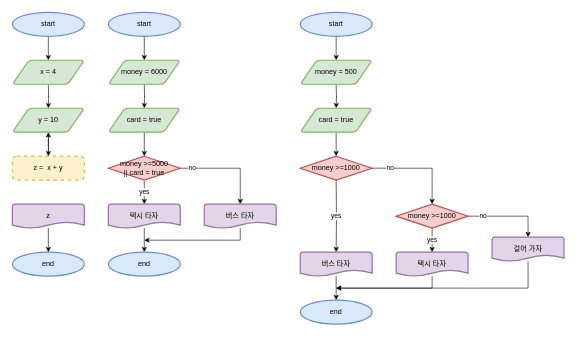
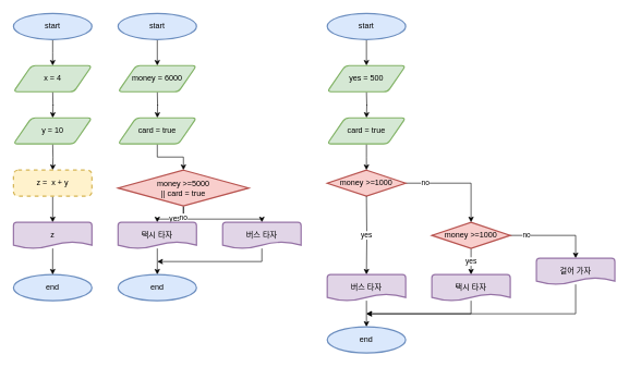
- <mxCell id="30" value="money = 500" style="shape=parallelogram;html=1;strokeWidth=2;perimeter=parallelogramPerimeter;whiteSpace=wrap;rounded=1;arcSize=12;size=0.23;fillColor=#d5e8d4;strokeColor=#82b366;" vertex="1" parent="1"><mxGeometry x="500" y="100" width="120" height="40" as="geometry" /></mxCell>
+ <mxCell id="30" value="yes = 500" style="shape=parallelogram;html=1;strokeWidth=2;perimeter=parallelogramPerimeter;whiteSpace=wrap;rounded=1;arcSize=12;size=0.23;fillColor=#d5e8d4;strokeColor=#82b366;" vertex="1" parent="1"><mxGeometry x="500" y="100" width="120" height="40" as="geometry" /></mxCell>
- <mxCell id="7" value="" style="edgeStyle=orthogonalEdgeStyle;rounded=0;orthogonalLoop=1;jettySize=auto;html=1;" edge="1" parent="1" source="8" target="12"><mxGeometry relative="1" as="geometry" /></mxCell>
+ <mxCell id="7" value="" style="edgeStyle=orthogonalEdgeStyle;rounded=0;orthogonalLoop=1;jettySize=auto;html=1;" edge="1" parent="1" source="8" target="10"><mxGeometry relative="1" as="geometry" /></mxCell>
- <mxCell id="21" value="money &amp;gt;=5000 &lt;br&gt;|| card = true" style="strokeWidth=2;html=1;shape=mxgraph.flowchart.decision;whiteSpace=wrap;fillColor=#f8cecc;strokeColor=#b85450;" vertex="1" parent="1"><mxGeometry x="180" y="260" width="120" height="40" as="geometry" /></mxCell>
+ <mxCell id="21" value="money &amp;gt;=5000 &lt;br&gt;|| card = true" style="strokeWidth=2;html=1;shape=mxgraph.flowchart.decision;whiteSpace=wrap;fillColor=#f8cecc;strokeColor=#b85450;" vertex="1" parent="1"><mxGeometry x="180" y="260" width="200" height="55" as="geometry" /></mxCell>
